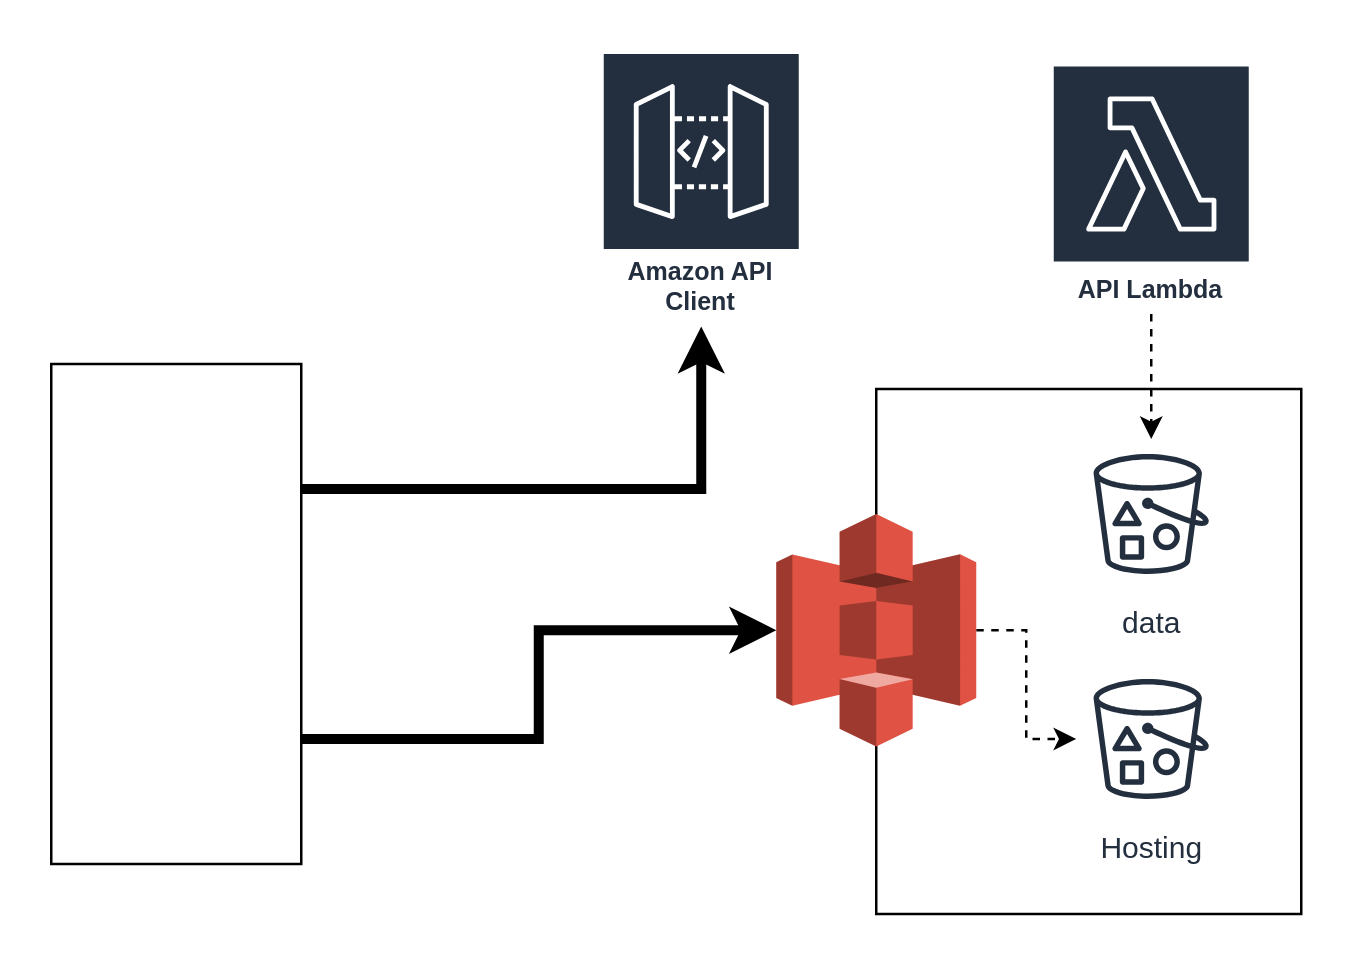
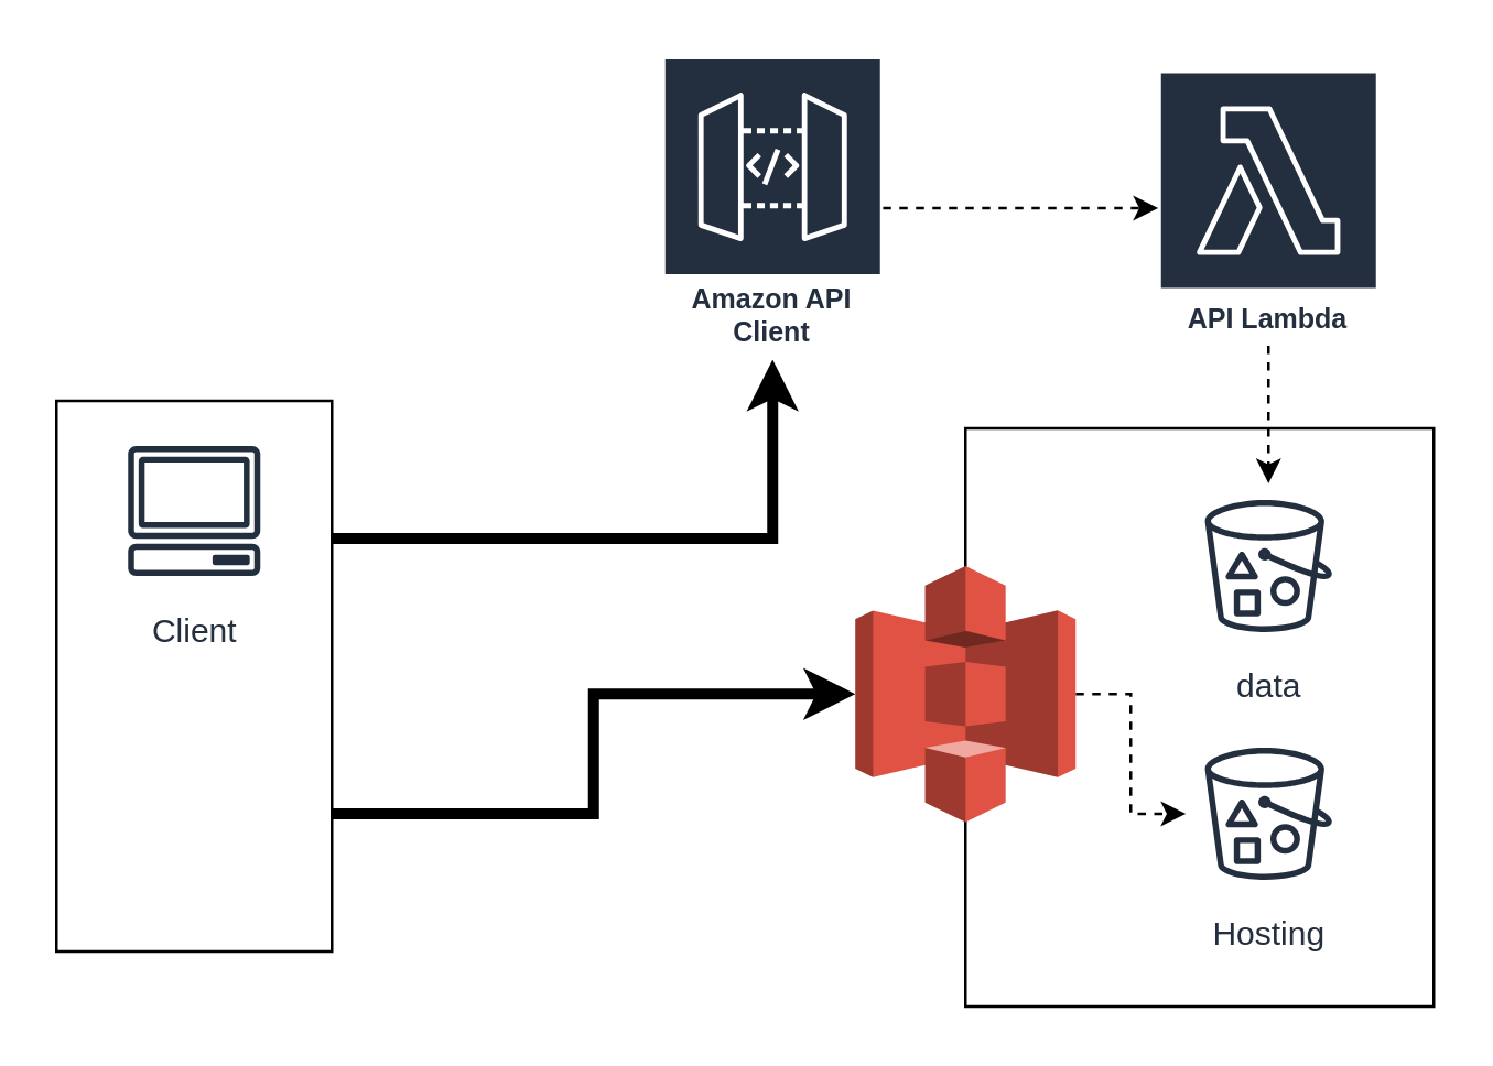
+ <mxCell id="12" style="edgeStyle=orthogonalEdgeStyle;rounded=0;orthogonalLoop=1;jettySize=auto;html=1;dashed=1;strokeWidth=1;" parent="1" source="13" target="7" edge="1"><mxGeometry relative="1" as="geometry" /></mxCell>
+ <mxCell id="8" value="Client" style="outlineConnect=0;fontColor=#232F3E;gradientColor=none;strokeColor=#232F3E;fillColor=#ffffff;dashed=0;verticalLabelPosition=bottom;verticalAlign=top;align=center;html=1;fontSize=12;fontStyle=0;aspect=fixed;shape=mxgraph.aws4.resourceIcon;resIcon=mxgraph.aws4.client;" parent="1" vertex="1"><mxGeometry x="40" y="155" width="60" height="60" as="geometry" /></mxCell>
